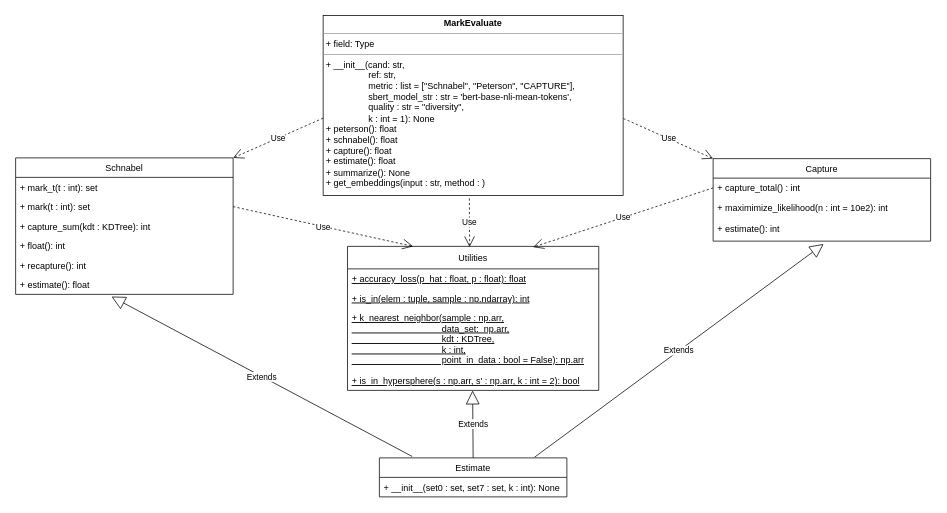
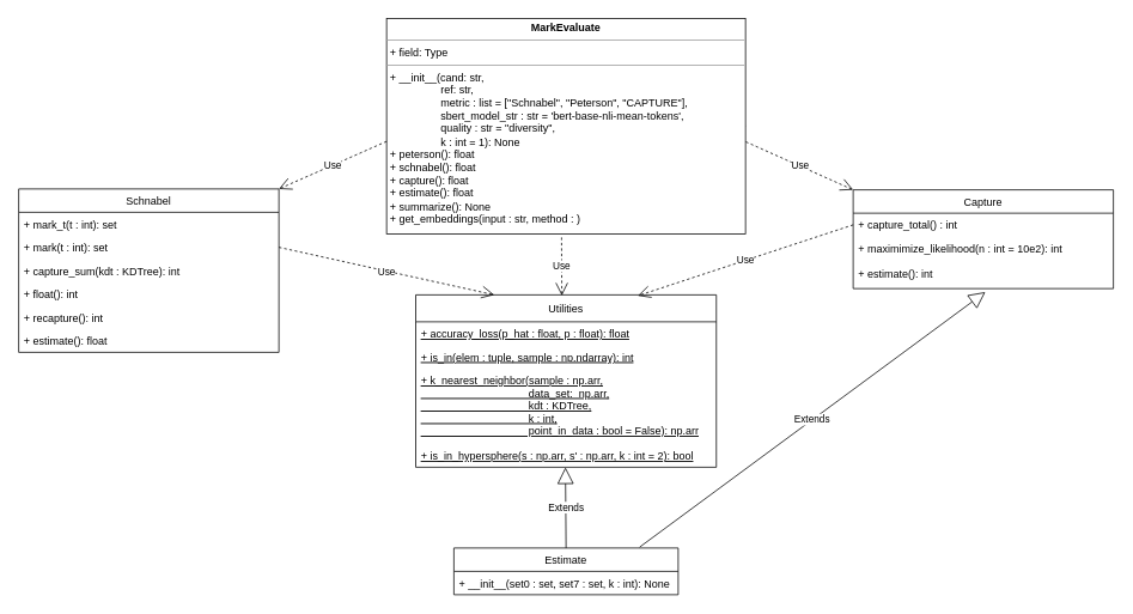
- <mxCell id="28" value="Extends" style="endArrow=block;endSize=16;endFill=0;html=1;entryX=0.441;entryY=1.113;entryDx=0;entryDy=0;entryPerimeter=0;exitX=0.175;exitY=-0.036;exitDx=0;exitDy=0;exitPerimeter=0;" parent="1" source="25" target="16" edge="1"><mxGeometry width="160" relative="1" as="geometry"><mxPoint x="280" y="540" as="sourcePoint" /><mxPoint x="440" y="540" as="targetPoint" /></mxGeometry></mxCell>
